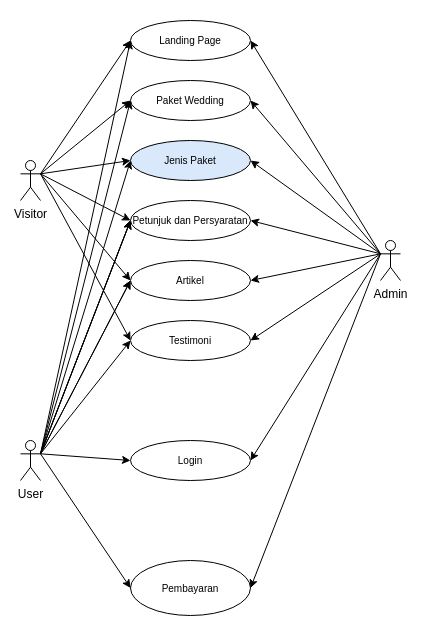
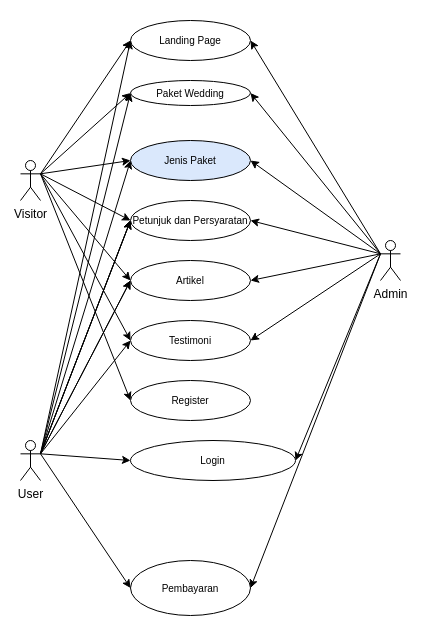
- <mxCell id="4" value="&lt;font style=&quot;font-size: 10px;&quot;&gt;Paket Wedding&lt;/font&gt;" style="ellipse;whiteSpace=wrap;html=1;" parent="1" vertex="1"><mxGeometry x="130" y="80" width="120" height="40" as="geometry" /></mxCell>
+ <mxCell id="4" value="&lt;font style=&quot;font-size: 10px;&quot;&gt;Paket Wedding&lt;/font&gt;" style="ellipse;whiteSpace=wrap;html=1;" parent="1" vertex="1"><mxGeometry x="130" y="80" width="120" height="25" as="geometry" /></mxCell>
+ <mxCell id="39" value="" style="endArrow=classic;html=1;rounded=0;exitX=1;exitY=0.333;exitDx=0;exitDy=0;exitPerimeter=0;entryX=0;entryY=0.5;entryDx=0;entryDy=0;" edge="1" parent="1" source="10" target="9"><mxGeometry width="50" height="50" relative="1" as="geometry"><mxPoint x="50" y="183" as="sourcePoint" /><mxPoint x="140" y="350" as="targetPoint" /></mxGeometry></mxCell>
+ <mxCell id="9" value="&lt;font style=&quot;font-size: 10px;&quot;&gt;Register&lt;/font&gt;" style="ellipse;whiteSpace=wrap;html=1;" parent="1" vertex="1"><mxGeometry x="130" y="380" width="120" height="40" as="geometry" /></mxCell>
- <mxCell id="6" value="&lt;font style=&quot;font-size: 10px;&quot;&gt;Login&lt;/font&gt;" style="ellipse;whiteSpace=wrap;html=1;" parent="1" vertex="1"><mxGeometry x="130" y="440" width="120" height="40" as="geometry" /></mxCell>
+ <mxCell id="6" value="&lt;font style=&quot;font-size: 10px;&quot;&gt;Login&lt;/font&gt;" style="ellipse;whiteSpace=wrap;html=1;" parent="1" vertex="1"><mxGeometry x="130" y="440" width="165" height="40" as="geometry" /></mxCell>
